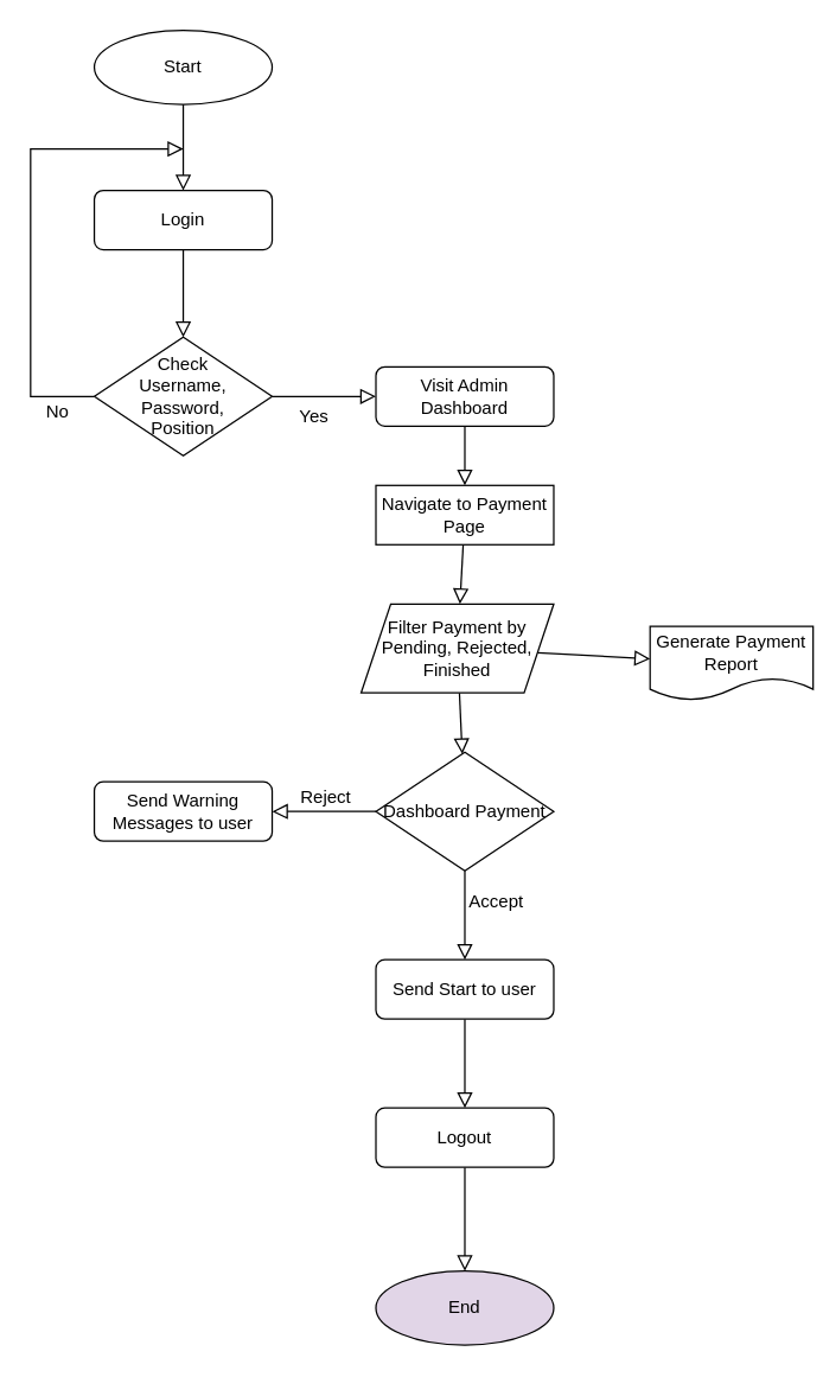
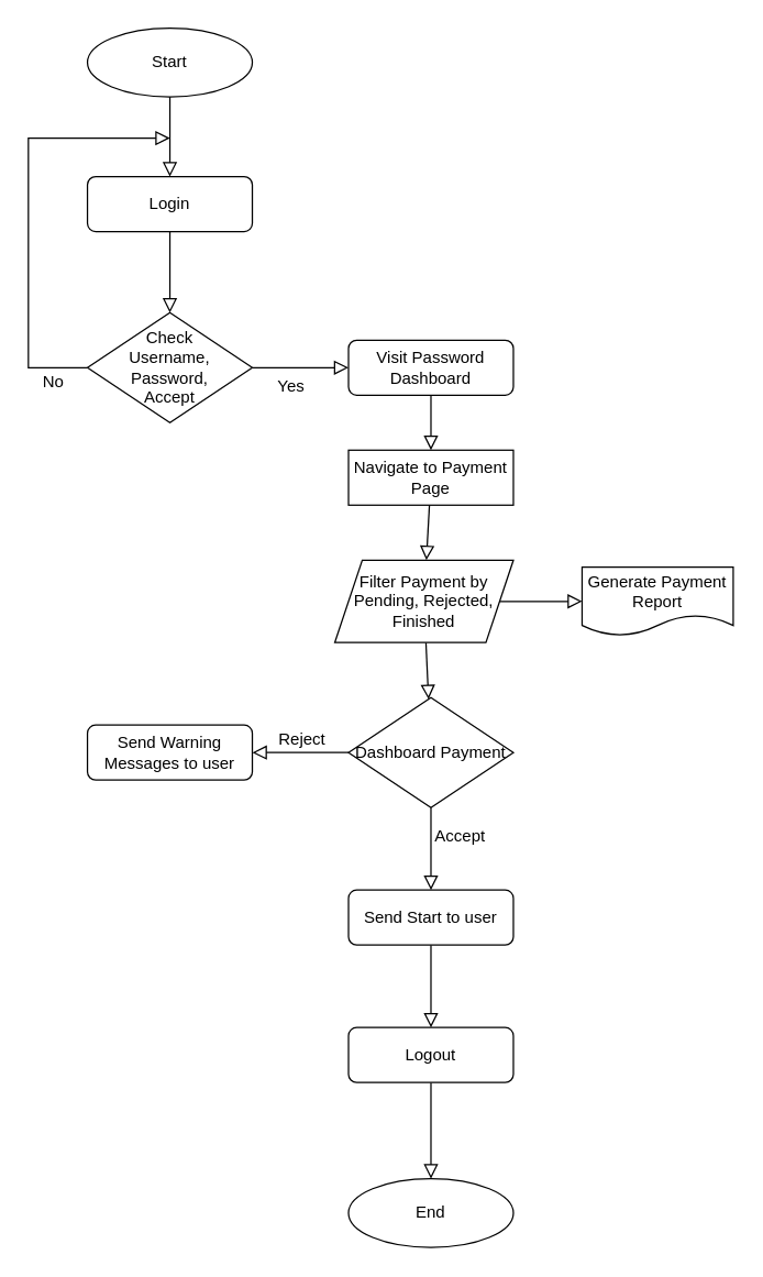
- <mxCell id="5" value="&lt;div&gt;Check&lt;/div&gt;&lt;div&gt;Username,&lt;/div&gt;&lt;div&gt;Password,&lt;/div&gt;&lt;div&gt;Position&lt;br&gt;&lt;/div&gt;" style="rhombus;whiteSpace=wrap;html=1;fontFamily=Helvetica;fontSize=12;fontColor=default;labelBackgroundColor=none;" vertex="1" parent="1"><mxGeometry x="63" y="227" width="120" height="80" as="geometry" /></mxCell>
+ <mxCell id="5" value="&lt;div&gt;Check&lt;/div&gt;&lt;div&gt;Username,&lt;/div&gt;&lt;div&gt;Password,&lt;/div&gt;&lt;div&gt;Accept&lt;br&gt;&lt;/div&gt;" style="rhombus;whiteSpace=wrap;html=1;fontFamily=Helvetica;fontSize=12;fontColor=default;labelBackgroundColor=none;" vertex="1" parent="1"><mxGeometry x="63" y="227" width="120" height="80" as="geometry" /></mxCell>
- <mxCell id="7" value="Visit Admin Dashboard" style="rounded=1;whiteSpace=wrap;html=1;fontFamily=Helvetica;fontSize=12;fontColor=default;labelBackgroundColor=none;" vertex="1" parent="1"><mxGeometry x="253" y="247" width="120" height="40" as="geometry" /></mxCell>
+ <mxCell id="7" value="Visit Password Dashboard" style="rounded=1;whiteSpace=wrap;html=1;fontFamily=Helvetica;fontSize=12;fontColor=default;labelBackgroundColor=none;" vertex="1" parent="1"><mxGeometry x="253" y="247" width="120" height="40" as="geometry" /></mxCell>
- <mxCell id="21" value="Generate Payment Report" style="shape=document;whiteSpace=wrap;html=1;boundedLbl=1;rounded=1;strokeColor=default;align=center;verticalAlign=middle;fontFamily=Helvetica;fontSize=12;fontColor=default;labelBackgroundColor=none;fillColor=default;" vertex="1" parent="1"><mxGeometry x="438" y="422" width="110" height="50" as="geometry" /></mxCell>
+ <mxCell id="21" value="Generate Payment Report" style="shape=document;whiteSpace=wrap;html=1;boundedLbl=1;rounded=1;strokeColor=default;align=center;verticalAlign=middle;fontFamily=Helvetica;fontSize=12;fontColor=default;labelBackgroundColor=none;fillColor=default;" vertex="1" parent="1"><mxGeometry x="423" y="412" width="110" height="50" as="geometry" /></mxCell>
- <mxCell id="24" value="End" style="ellipse;whiteSpace=wrap;html=1;fontSize=12;fillColor=#e1d5e7;" vertex="1" parent="1"><mxGeometry x="253" y="857" width="120" height="50" as="geometry" /></mxCell>
+ <mxCell id="24" value="End" style="ellipse;whiteSpace=wrap;html=1;fontSize=12;" vertex="1" parent="1"><mxGeometry x="253" y="857" width="120" height="50" as="geometry" /></mxCell>
